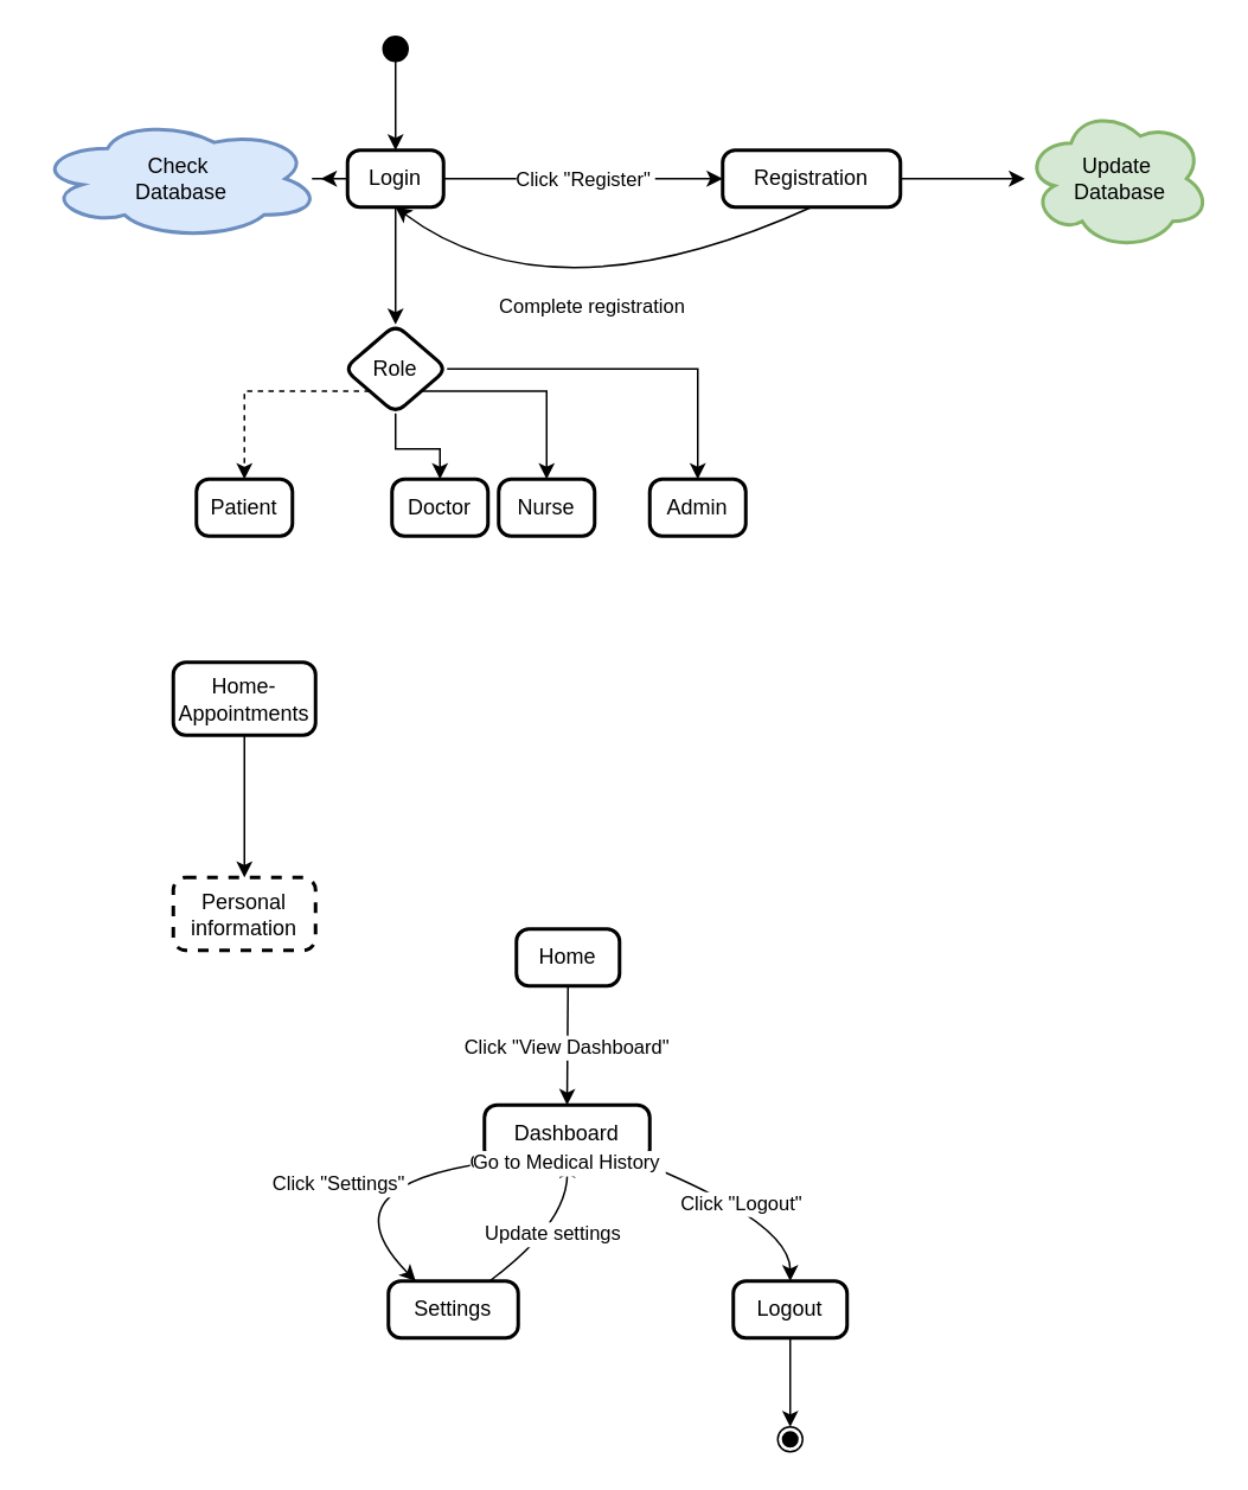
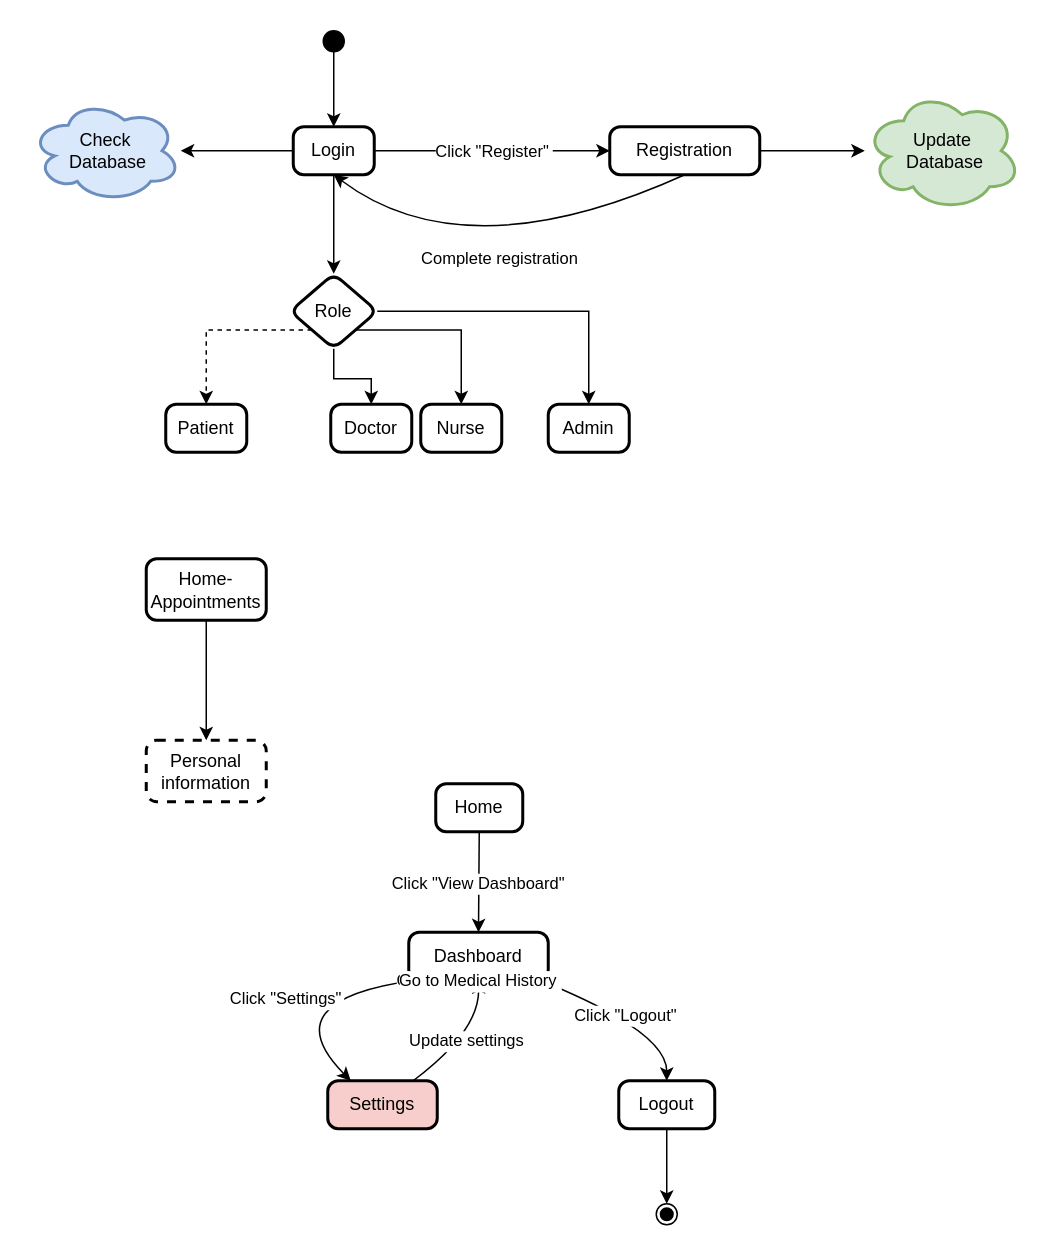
- <mxCell id="37" value="Check&lt;div&gt;&amp;nbsp;Database&lt;/div&gt;" style="ellipse;shape=cloud;whiteSpace=wrap;html=1;rounded=1;arcSize=14;strokeWidth=2;fillColor=#dae8fc;strokeColor=#6c8ebf;" vertex="1" parent="1"><mxGeometry x="20" y="66" width="160" height="68" as="geometry" /></mxCell>
+ <mxCell id="37" value="Check&lt;div&gt;&amp;nbsp;Database&lt;/div&gt;" style="ellipse;shape=cloud;whiteSpace=wrap;html=1;rounded=1;arcSize=14;strokeWidth=2;fillColor=#dae8fc;strokeColor=#6c8ebf;" vertex="1" parent="1"><mxGeometry x="20" y="66" width="100" height="68" as="geometry" /></mxCell>
- <mxCell id="10" value="Settings" style="rounded=1;absoluteArcSize=1;arcSize=14;whiteSpace=wrap;strokeWidth=2;" parent="1" vertex="1"><mxGeometry x="218" y="720" width="73" height="32" as="geometry" /></mxCell>
+ <mxCell id="10" value="Settings" style="rounded=1;absoluteArcSize=1;arcSize=14;whiteSpace=wrap;strokeWidth=2;fillColor=#f8cecc;" parent="1" vertex="1"><mxGeometry x="218" y="720" width="73" height="32" as="geometry" /></mxCell>
